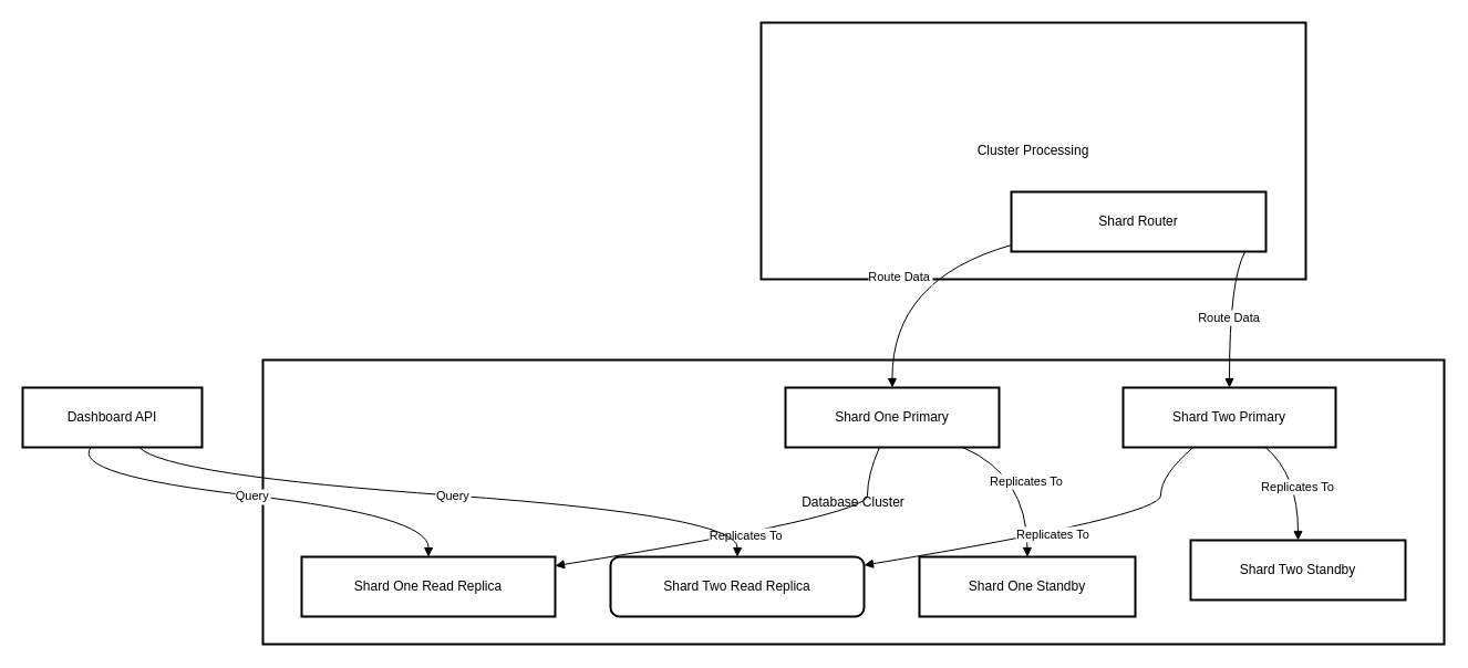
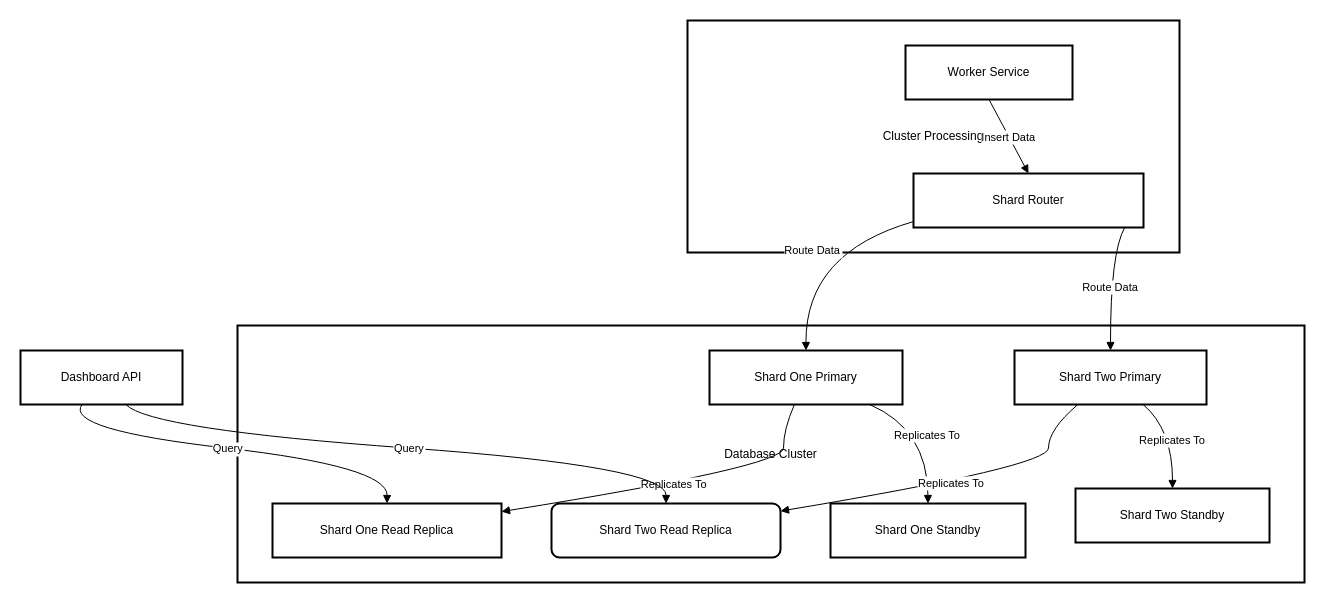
+ <mxCell id="4" value="Worker Service" style="whiteSpace=wrap;strokeWidth=2;" vertex="1" parent="1"><mxGeometry x="905" y="45" width="167" height="54" as="geometry" /></mxCell>
+ <mxCell id="13" value="Insert Data" style="curved=1;startArrow=none;endArrow=block;exitX=0.5;exitY=1;entryX=0.5;entryY=-0.01;rounded=0;" edge="1" parent="1" source="4" target="5"><mxGeometry relative="1" as="geometry"><Array as="points" /></mxGeometry></mxCell>
